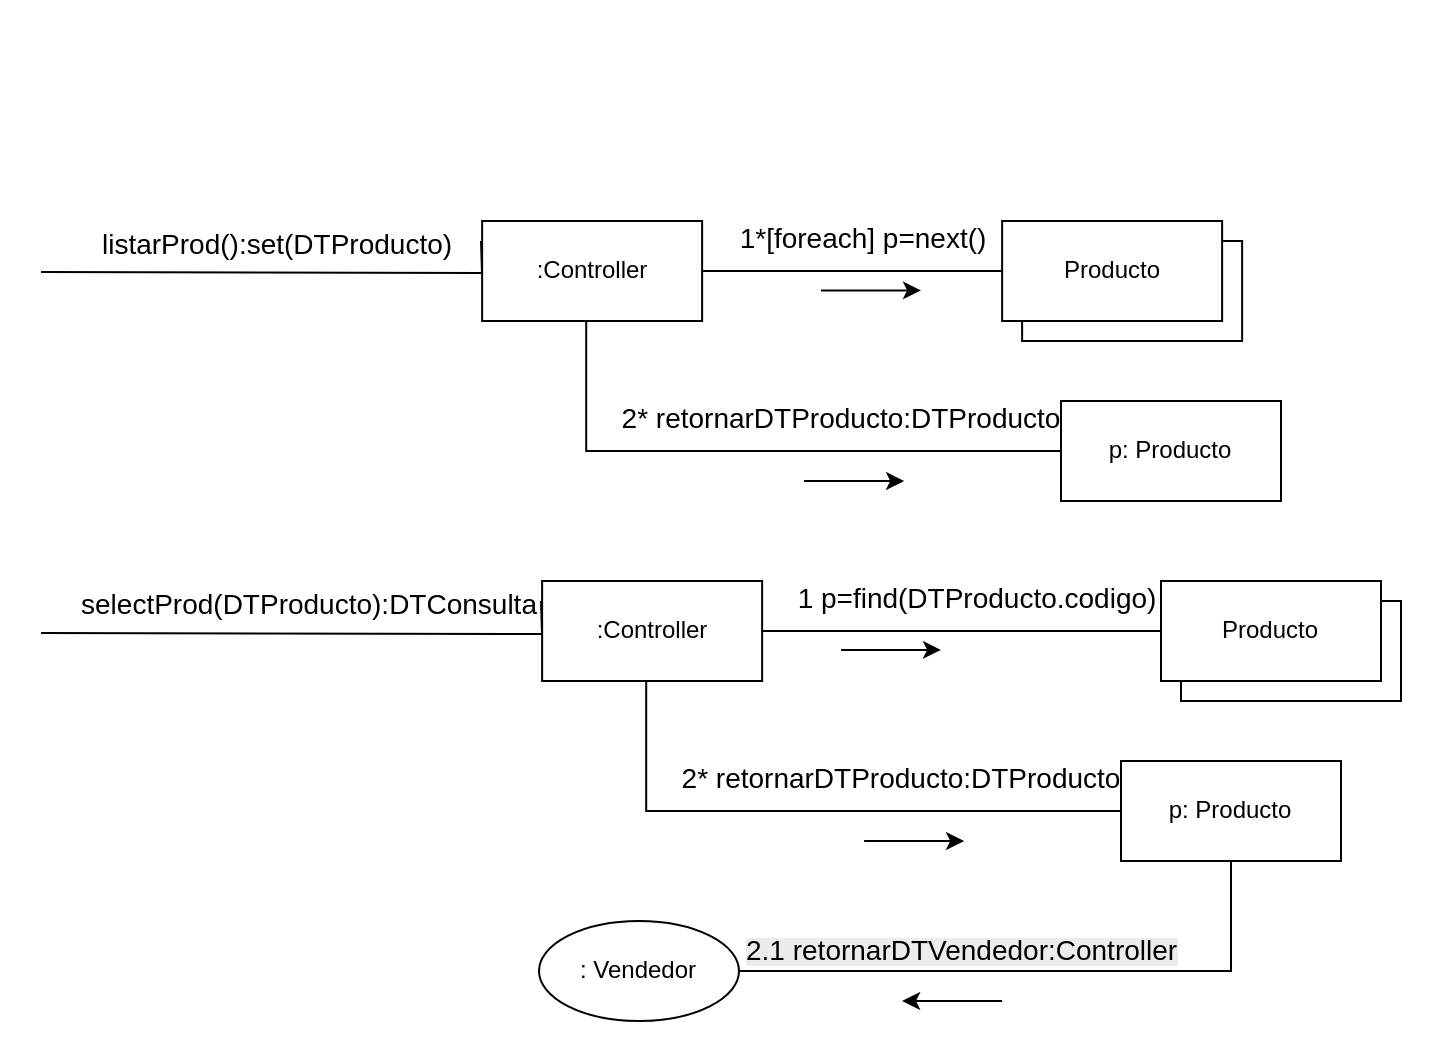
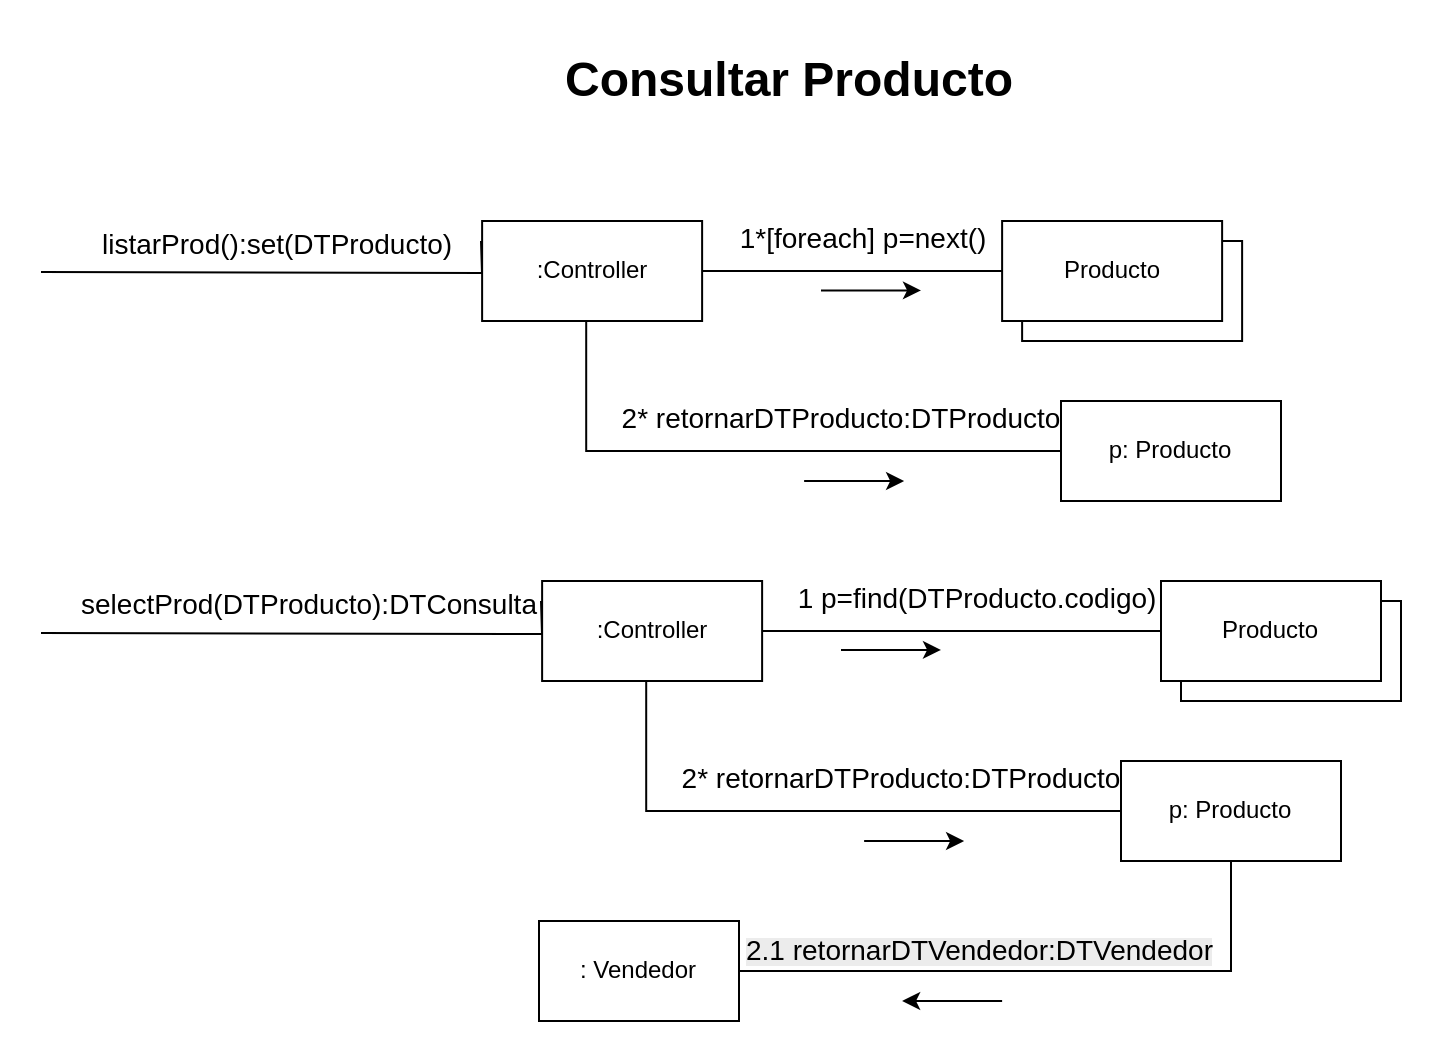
+ <mxCell id="20" value="&lt;font style=&quot;font-size: 24px;&quot;&gt;&lt;b&gt;Consultar Producto&lt;/b&gt;&lt;/font&gt;" style="text;html=1;align=center;verticalAlign=middle;resizable=0;points=[];autosize=1;strokeColor=none;fillColor=none;" vertex="1" parent="1"><mxGeometry x="269" y="20" width="250" height="40" as="geometry" /></mxCell>
- <mxCell id="22" value="&lt;span style=&quot;color: rgb(0, 0, 0); font-family: Helvetica; font-style: normal; font-variant-ligatures: normal; font-variant-caps: normal; font-weight: 400; letter-spacing: normal; orphans: 2; text-align: center; text-indent: 0px; text-transform: none; widows: 2; word-spacing: 0px; -webkit-text-stroke-width: 0px; white-space: nowrap; background-color: rgb(236, 236, 236); text-decoration-thickness: initial; text-decoration-style: initial; text-decoration-color: initial; float: none; display: inline !important;&quot;&gt;&lt;font style=&quot;font-size: 14px;&quot;&gt;2.1 retornarDTVendedor:Controller&lt;/font&gt;&lt;/span&gt;" style="text;whiteSpace=wrap;html=1;" vertex="1" parent="1"><mxGeometry x="370.56" y="460" width="130" height="40" as="geometry" /></mxCell>
+ <mxCell id="22" value="&lt;span style=&quot;color: rgb(0, 0, 0); font-family: Helvetica; font-style: normal; font-variant-ligatures: normal; font-variant-caps: normal; font-weight: 400; letter-spacing: normal; orphans: 2; text-align: center; text-indent: 0px; text-transform: none; widows: 2; word-spacing: 0px; -webkit-text-stroke-width: 0px; white-space: nowrap; background-color: rgb(236, 236, 236); text-decoration-thickness: initial; text-decoration-style: initial; text-decoration-color: initial; float: none; display: inline !important;&quot;&gt;&lt;font style=&quot;font-size: 14px;&quot;&gt;2.1 retornarDTVendedor:DTVendedor&lt;/font&gt;&lt;/span&gt;" style="text;whiteSpace=wrap;html=1;" vertex="1" parent="1"><mxGeometry x="370.56" y="460" width="130" height="40" as="geometry" /></mxCell>
- <mxCell id="21" value=": Vendedor" style="ellipse;whiteSpace=wrap;html=1;" vertex="1" parent="1"><mxGeometry x="269" y="460" width="100" height="50" as="geometry" /></mxCell>
+ <mxCell id="21" value=": Vendedor" style="rounded=0;whiteSpace=wrap;html=1;" vertex="1" parent="1"><mxGeometry x="269" y="460" width="100" height="50" as="geometry" /></mxCell>
